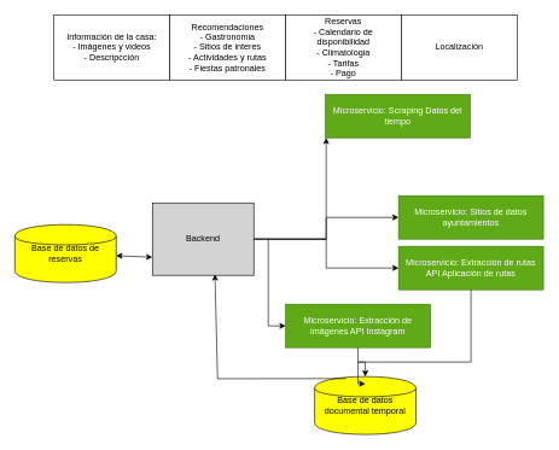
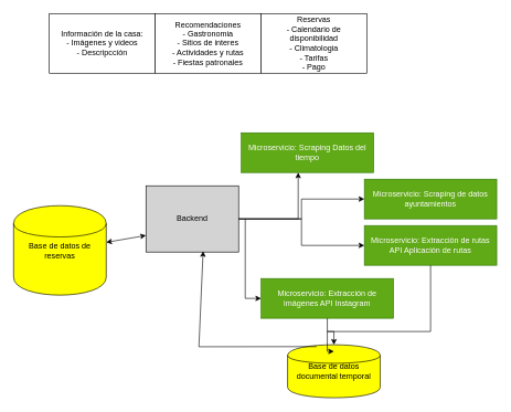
- <mxCell id="17" value="Localización" style="whiteSpace=wrap;html=1;" parent="1" vertex="1"><mxGeometry x="554" y="20" width="160" height="90" as="geometry" /></mxCell>
- <mxCell id="7" value="Microservicio: Scraping Datos del tiempo" style="rounded=0;whiteSpace=wrap;html=1;fillColor=#60a917;fontColor=#ffffff;strokeColor=#2D7600;" parent="1" vertex="1"><mxGeometry x="449" y="130" width="200" height="60" as="geometry" /></mxCell>
+ <mxCell id="7" value="Microservicio: Scraping Datos del tiempo" style="rounded=0;whiteSpace=wrap;html=1;fillColor=#60a917;fontColor=#ffffff;strokeColor=#2D7600;" parent="1" vertex="1"><mxGeometry x="364" y="200" width="200" height="60" as="geometry" /></mxCell>
- <mxCell id="6" value="Microservicio: Sitios de datos ayuntamientos" style="rounded=0;whiteSpace=wrap;html=1;fillColor=#60a917;fontColor=#ffffff;strokeColor=#2D7600;" parent="1" vertex="1"><mxGeometry x="550" width="200" height="60" as="geometry" y="270" /></mxCell>
+ <mxCell id="6" value="Microservicio: Scraping de datos ayuntamientos" style="rounded=0;whiteSpace=wrap;html=1;fillColor=#60a917;fontColor=#ffffff;strokeColor=#2D7600;" parent="1" vertex="1"><mxGeometry x="550" width="200" height="60" as="geometry" y="270" /></mxCell>
- <mxCell id="4" value="Backend" style="rounded=0;whiteSpace=wrap;html=1;fillColor=lightgray;" parent="1" vertex="1"><mxGeometry x="210" y="280" width="140" height="100" as="geometry" /></mxCell>
+ <mxCell id="4" value="Backend" style="rounded=0;whiteSpace=wrap;html=1;fillColor=lightgray;" parent="1" vertex="1"><mxGeometry x="220" y="280" width="140" height="100" as="geometry" /></mxCell>
- <mxCell id="8" value="Base de datos de reservas" style="shape=cylinder;whiteSpace=wrap;html=1;fillColor=yellow;" parent="1" vertex="1"><mxGeometry x="20" y="310" width="140" height="80" as="geometry" /></mxCell>
+ <mxCell id="8" value="Base de datos de reservas" style="shape=cylinder;whiteSpace=wrap;html=1;fillColor=yellow;" parent="1" vertex="1"><mxGeometry x="20" y="310" width="140" height="135" as="geometry" /></mxCell>
